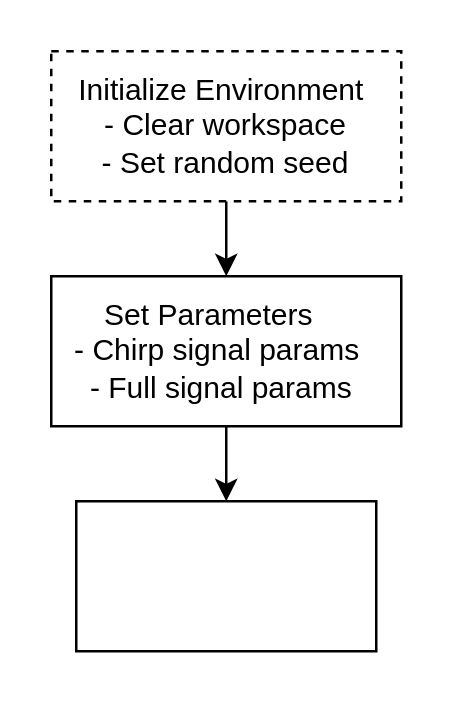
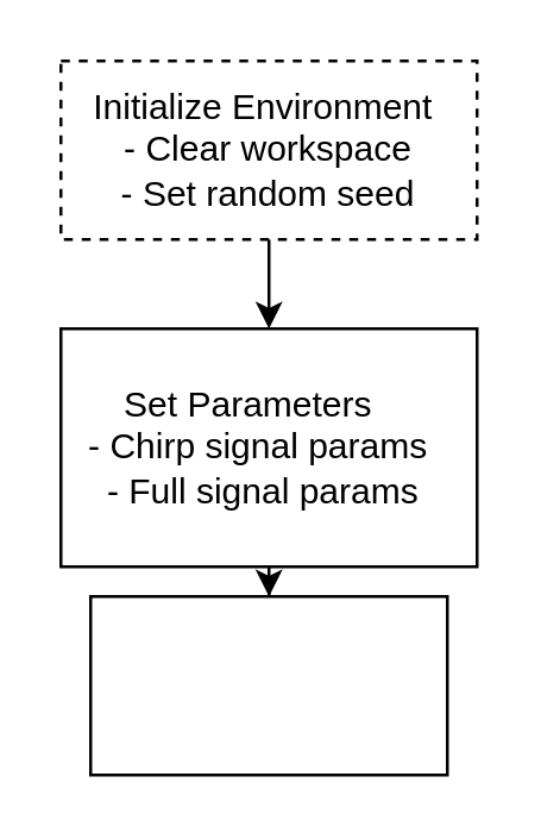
- <mxCell id="5" value="&lt;div&gt;Set Parameters&amp;nbsp; &amp;nbsp;&amp;nbsp;&lt;/div&gt;&lt;div&gt;&lt;span style=&quot;background-color: initial;&quot;&gt;- Chirp signal params&amp;nbsp;&amp;nbsp;&lt;/span&gt;&lt;/div&gt;&lt;div&gt;- Full signal params&amp;nbsp;&lt;/div&gt;" style="rounded=0;whiteSpace=wrap;html=1;" vertex="1" parent="1"><mxGeometry x="20" y="110" width="140" height="60" as="geometry" /></mxCell>
+ <mxCell id="5" value="&lt;div&gt;Set Parameters&amp;nbsp; &amp;nbsp;&amp;nbsp;&lt;/div&gt;&lt;div&gt;&lt;span style=&quot;background-color: initial;&quot;&gt;- Chirp signal params&amp;nbsp;&amp;nbsp;&lt;/span&gt;&lt;/div&gt;&lt;div&gt;- Full signal params&amp;nbsp;&lt;/div&gt;" style="rounded=0;whiteSpace=wrap;html=1;" vertex="1" parent="1"><mxGeometry x="20" y="110" width="140" height="80" as="geometry" /></mxCell>
